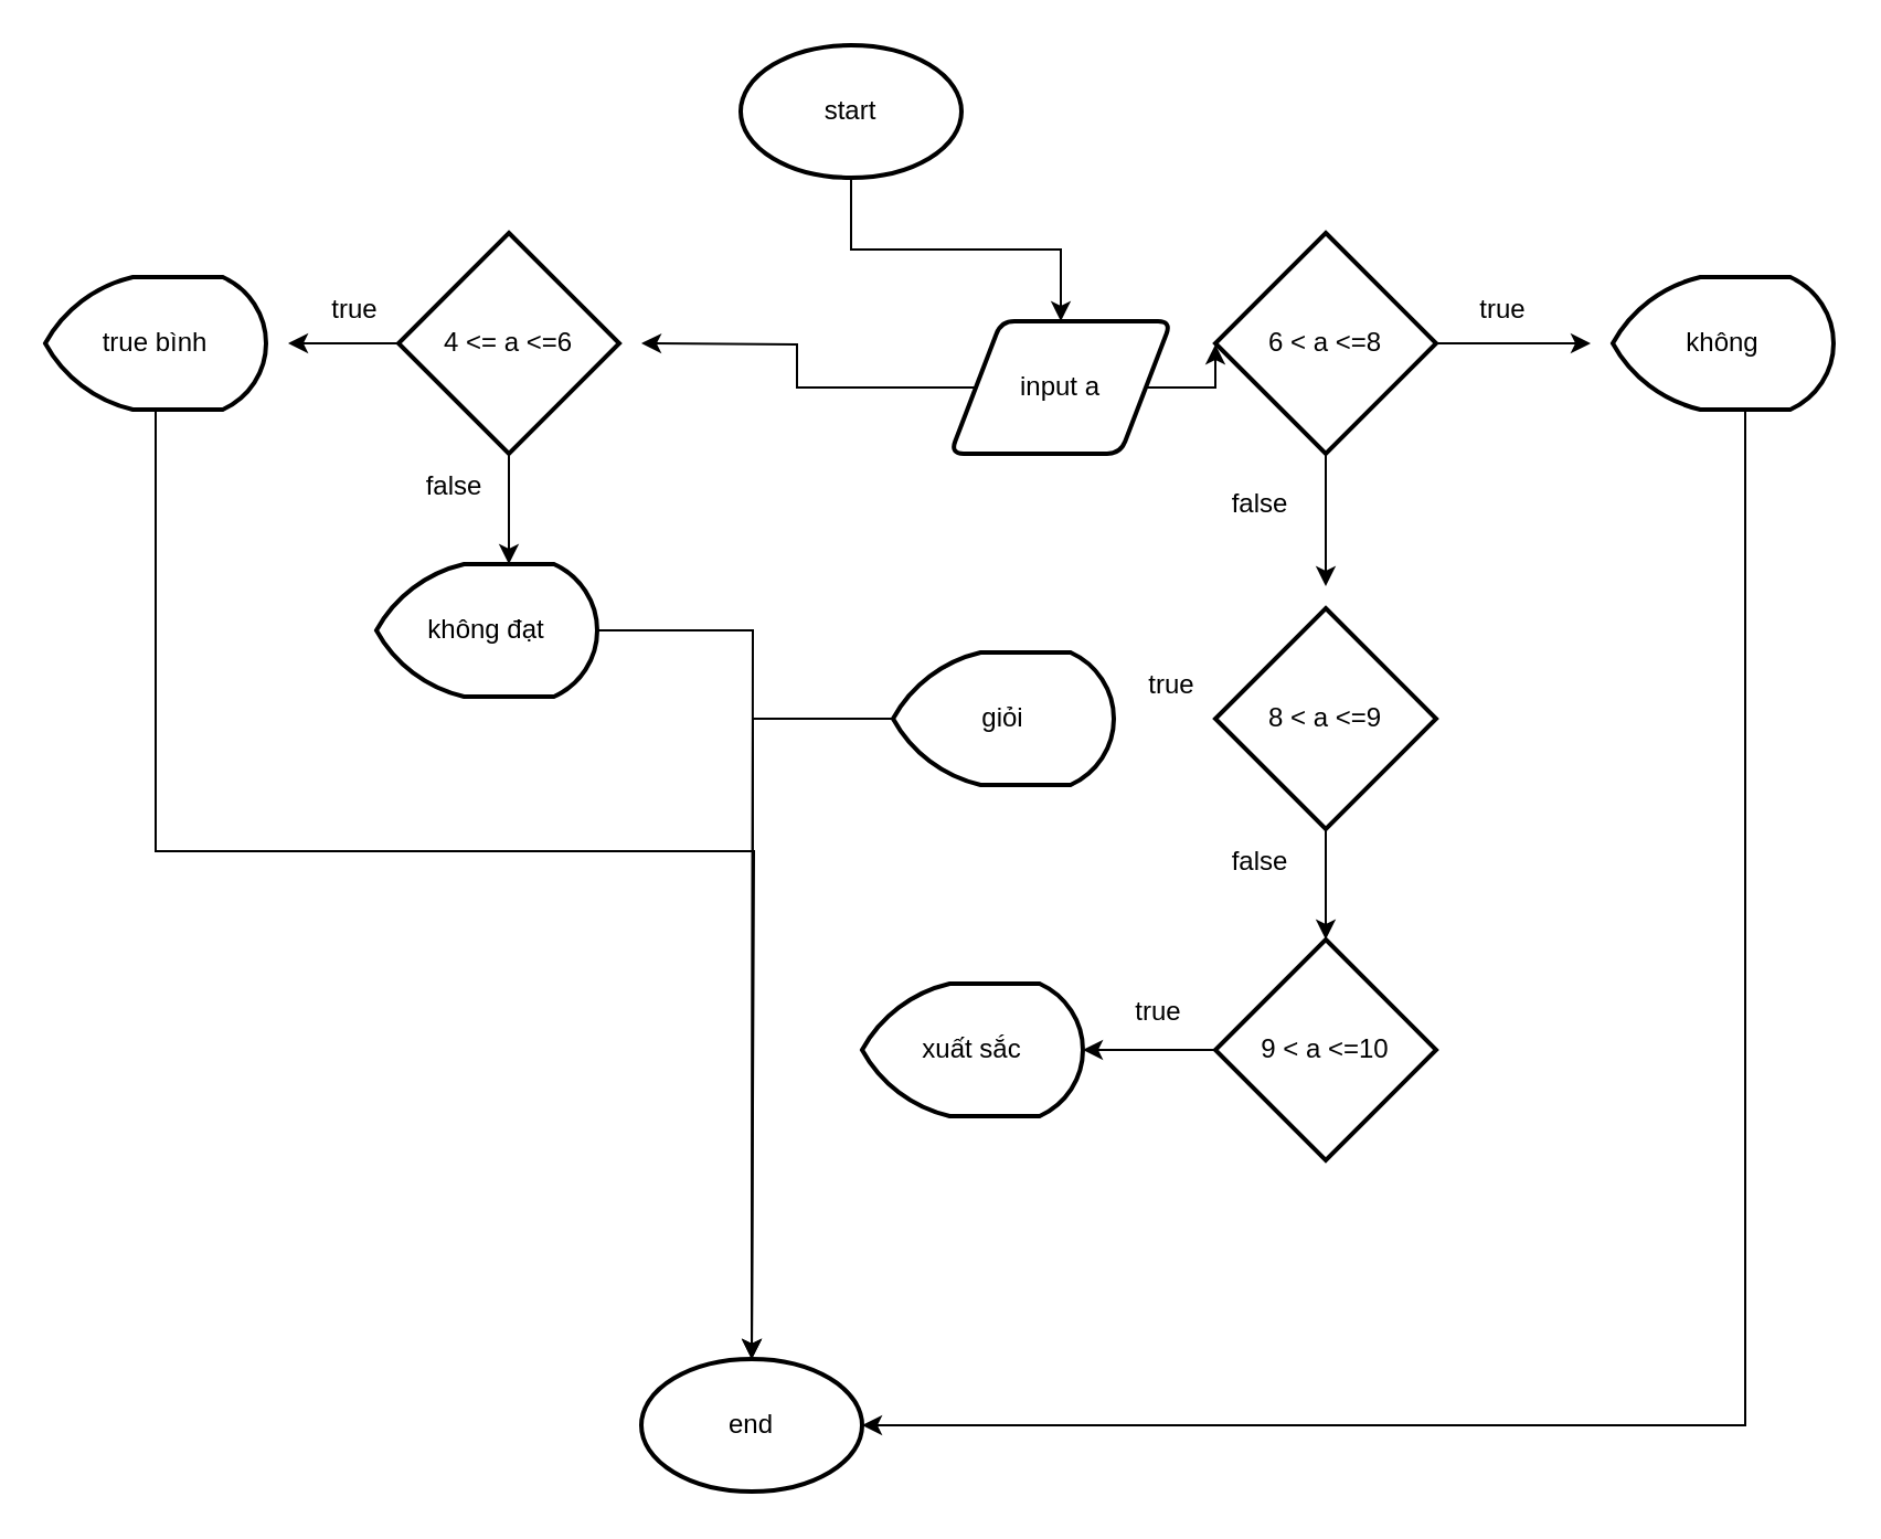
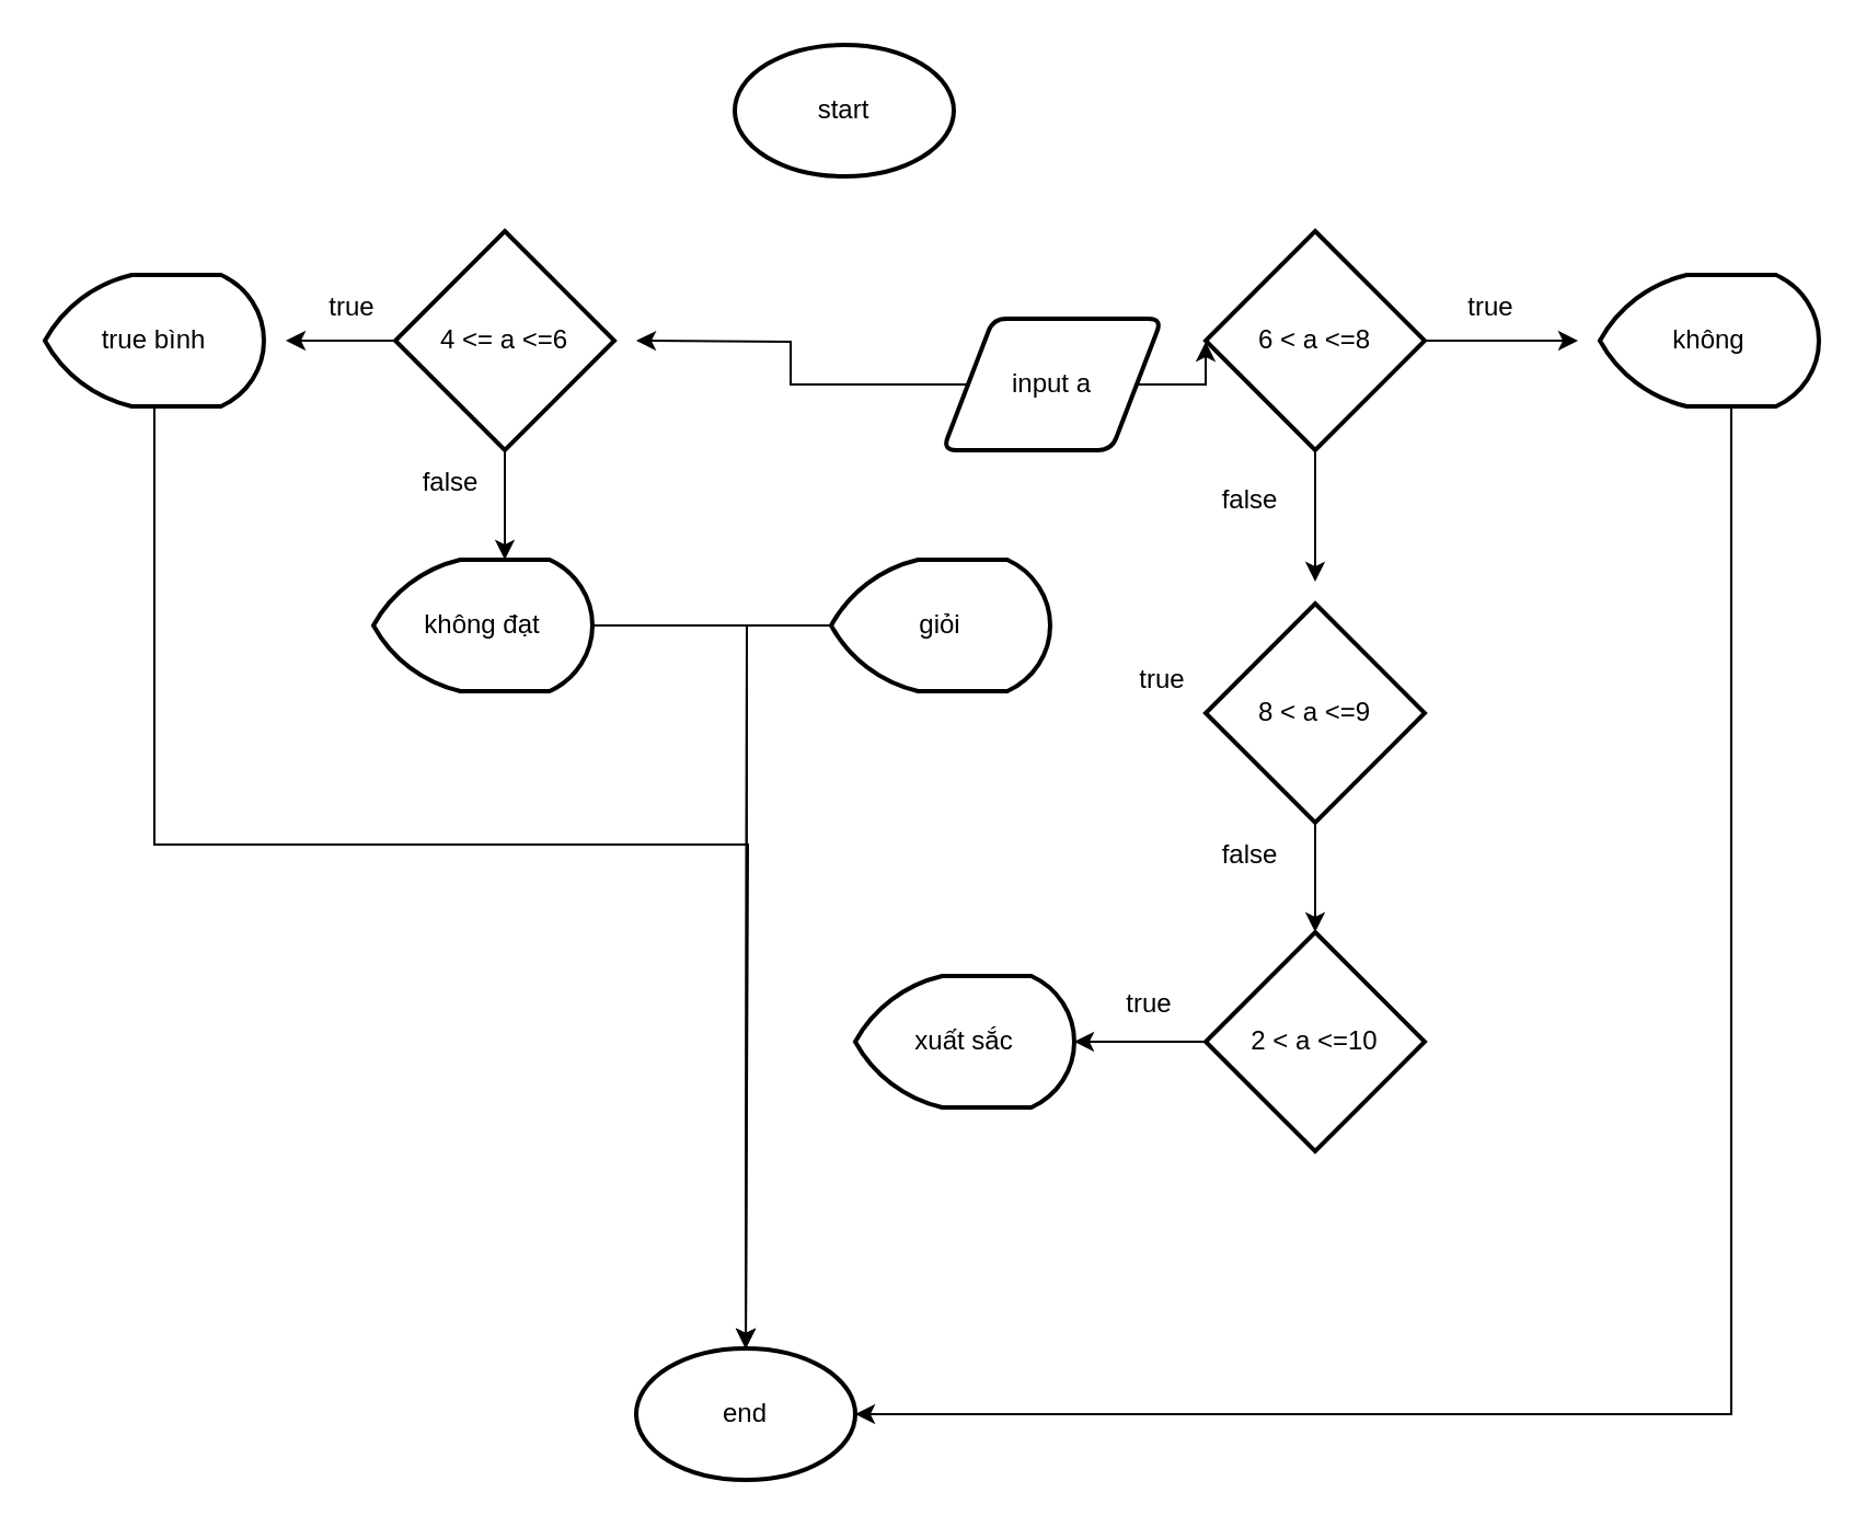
- <mxCell id="2" style="edgeStyle=orthogonalEdgeStyle;rounded=0;orthogonalLoop=1;jettySize=auto;html=1;" edge="1" parent="1" source="3" target="6"><mxGeometry relative="1" as="geometry" /></mxCell>
- <mxCell id="27" value="giỏi" style="strokeWidth=2;html=1;shape=mxgraph.flowchart.display;whiteSpace=wrap;" vertex="1" parent="1"><mxGeometry x="404" y="295" width="100" height="60" as="geometry" /></mxCell>
+ <mxCell id="27" value="giỏi" style="strokeWidth=2;html=1;shape=mxgraph.flowchart.display;whiteSpace=wrap;" vertex="1" parent="1"><mxGeometry x="379" y="255" width="100" height="60" as="geometry" /></mxCell>
- <mxCell id="30" value="9 &amp;lt; a &amp;lt;=10" style="strokeWidth=2;html=1;shape=mxgraph.flowchart.decision;whiteSpace=wrap;" vertex="1" parent="1"><mxGeometry x="550" y="425" width="100" height="100" as="geometry" /></mxCell>
+ <mxCell id="30" value="2 &amp;lt; a &amp;lt;=10" style="strokeWidth=2;html=1;shape=mxgraph.flowchart.decision;whiteSpace=wrap;" vertex="1" parent="1"><mxGeometry x="550" y="425" width="100" height="100" as="geometry" /></mxCell>
